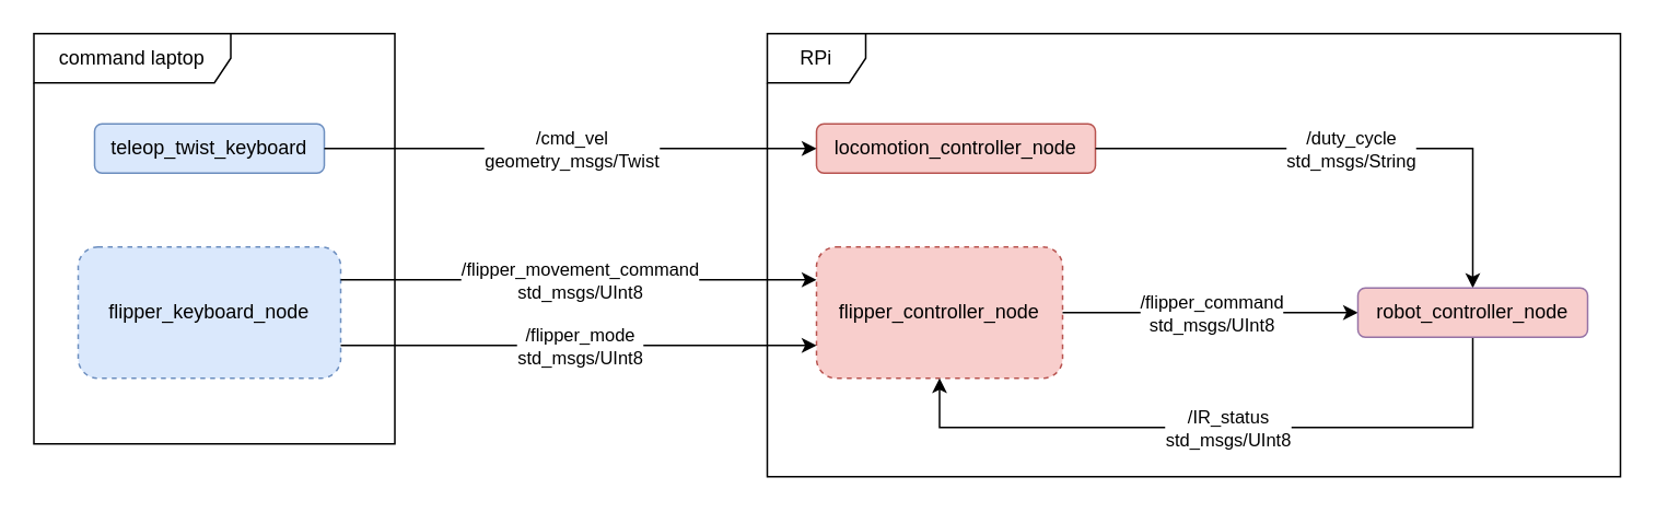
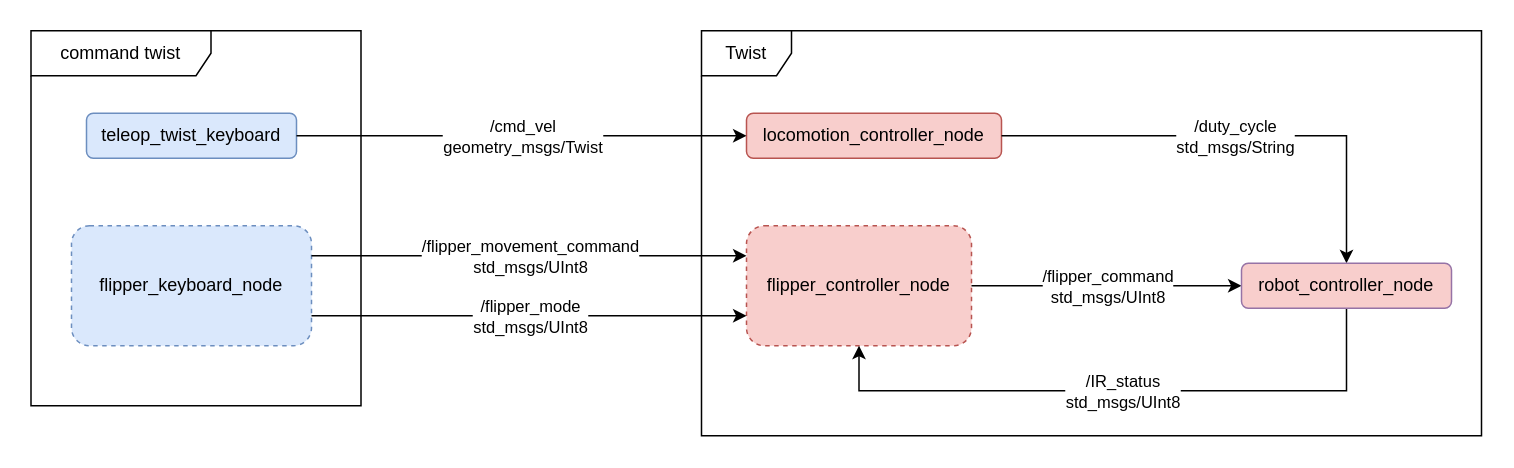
- <mxCell id="8" value="command laptop" style="shape=umlFrame;whiteSpace=wrap;html=1;pointerEvents=0;width=120;height=30;" parent="1" vertex="1"><mxGeometry x="20" y="20" width="220" height="250" as="geometry" /></mxCell>
+ <mxCell id="8" value="command twist" style="shape=umlFrame;whiteSpace=wrap;html=1;pointerEvents=0;width=120;height=30;" parent="1" vertex="1"><mxGeometry x="20" y="20" width="220" height="250" as="geometry" /></mxCell>
- <mxCell id="9" value="RPi" style="shape=umlFrame;whiteSpace=wrap;html=1;pointerEvents=0;" parent="1" vertex="1"><mxGeometry x="467" y="20" width="520" height="270" as="geometry" /></mxCell>
+ <mxCell id="9" value="Twist" style="shape=umlFrame;whiteSpace=wrap;html=1;pointerEvents=0;" parent="1" vertex="1"><mxGeometry x="467" y="20" width="520" height="270" as="geometry" /></mxCell>
